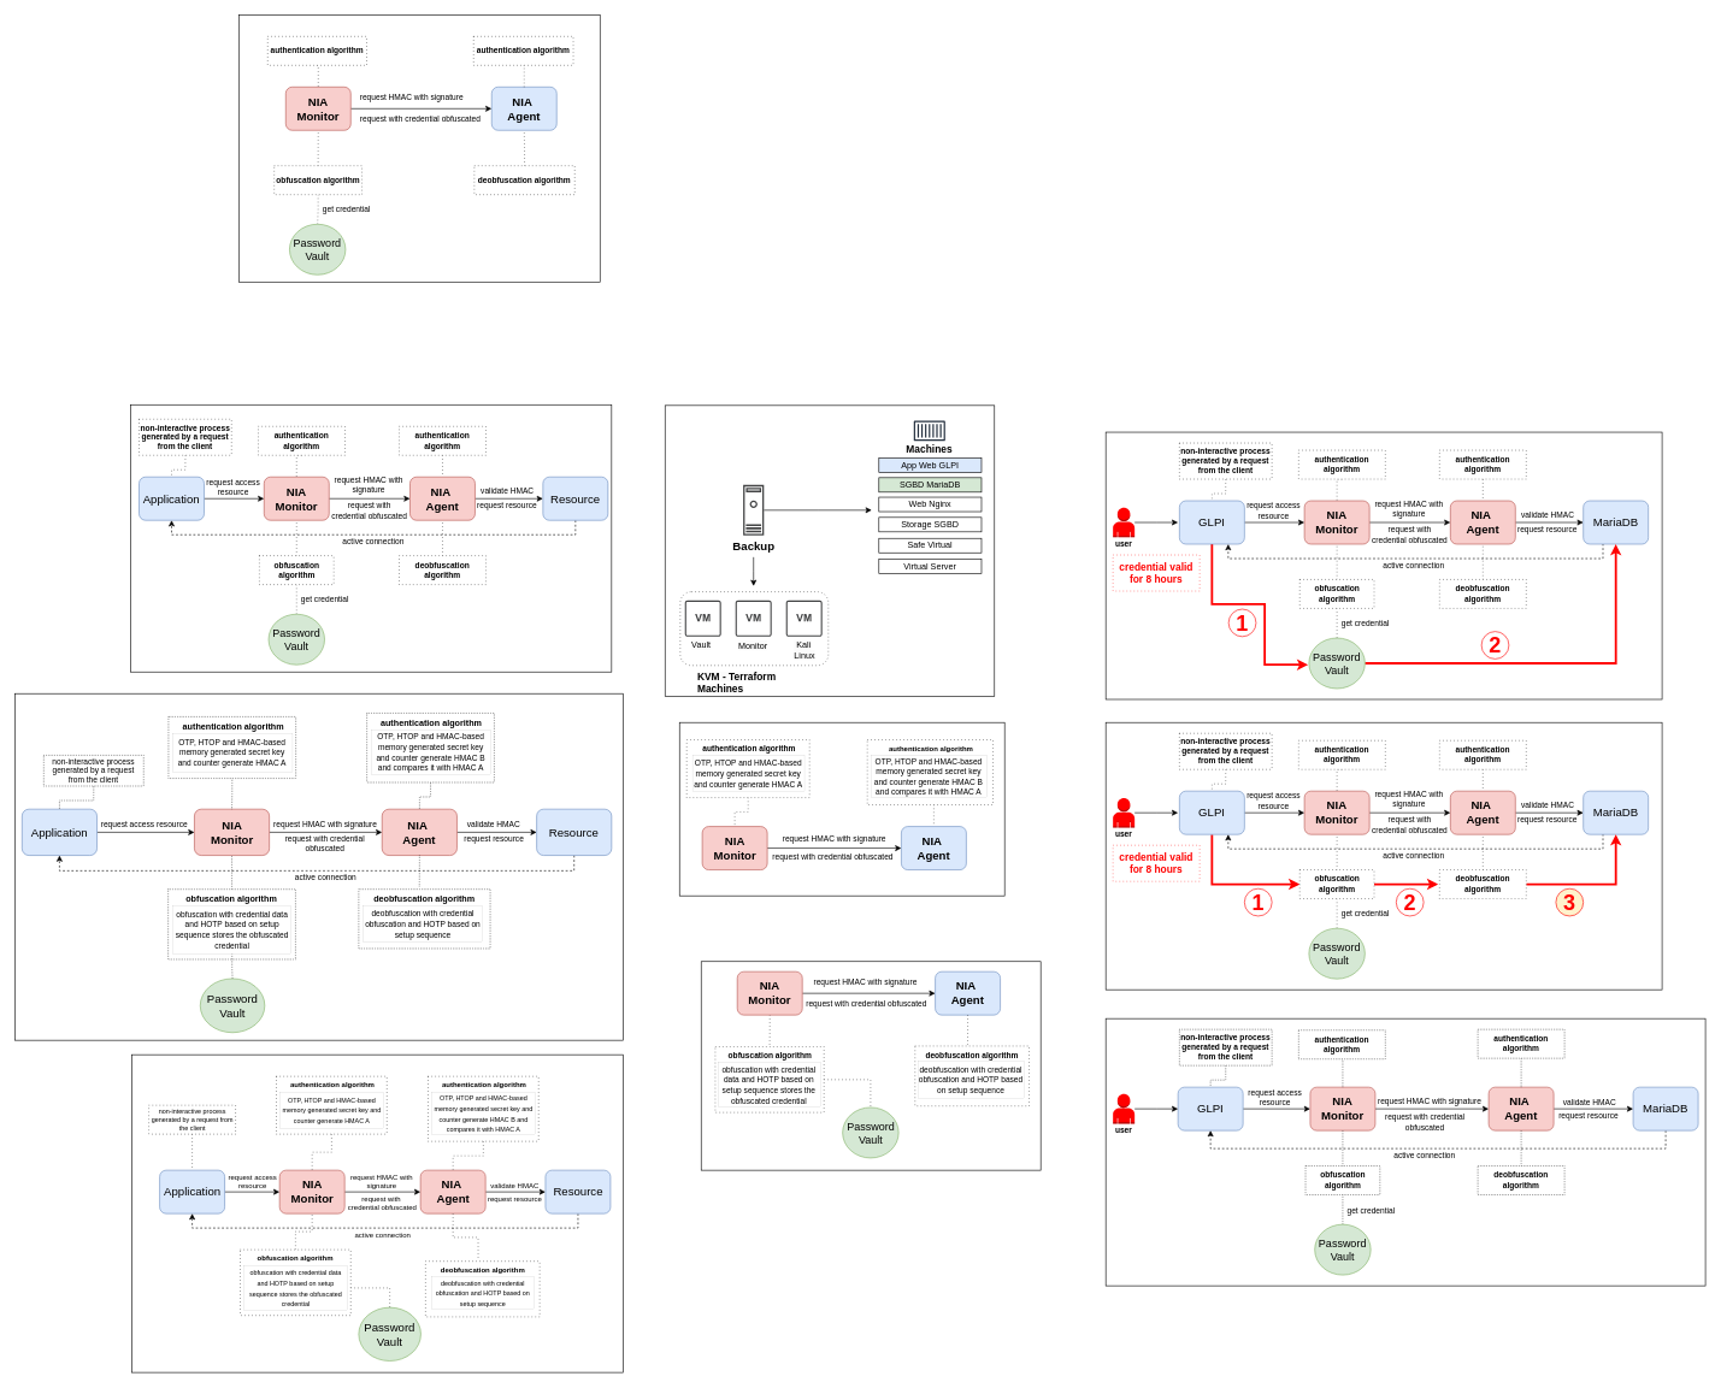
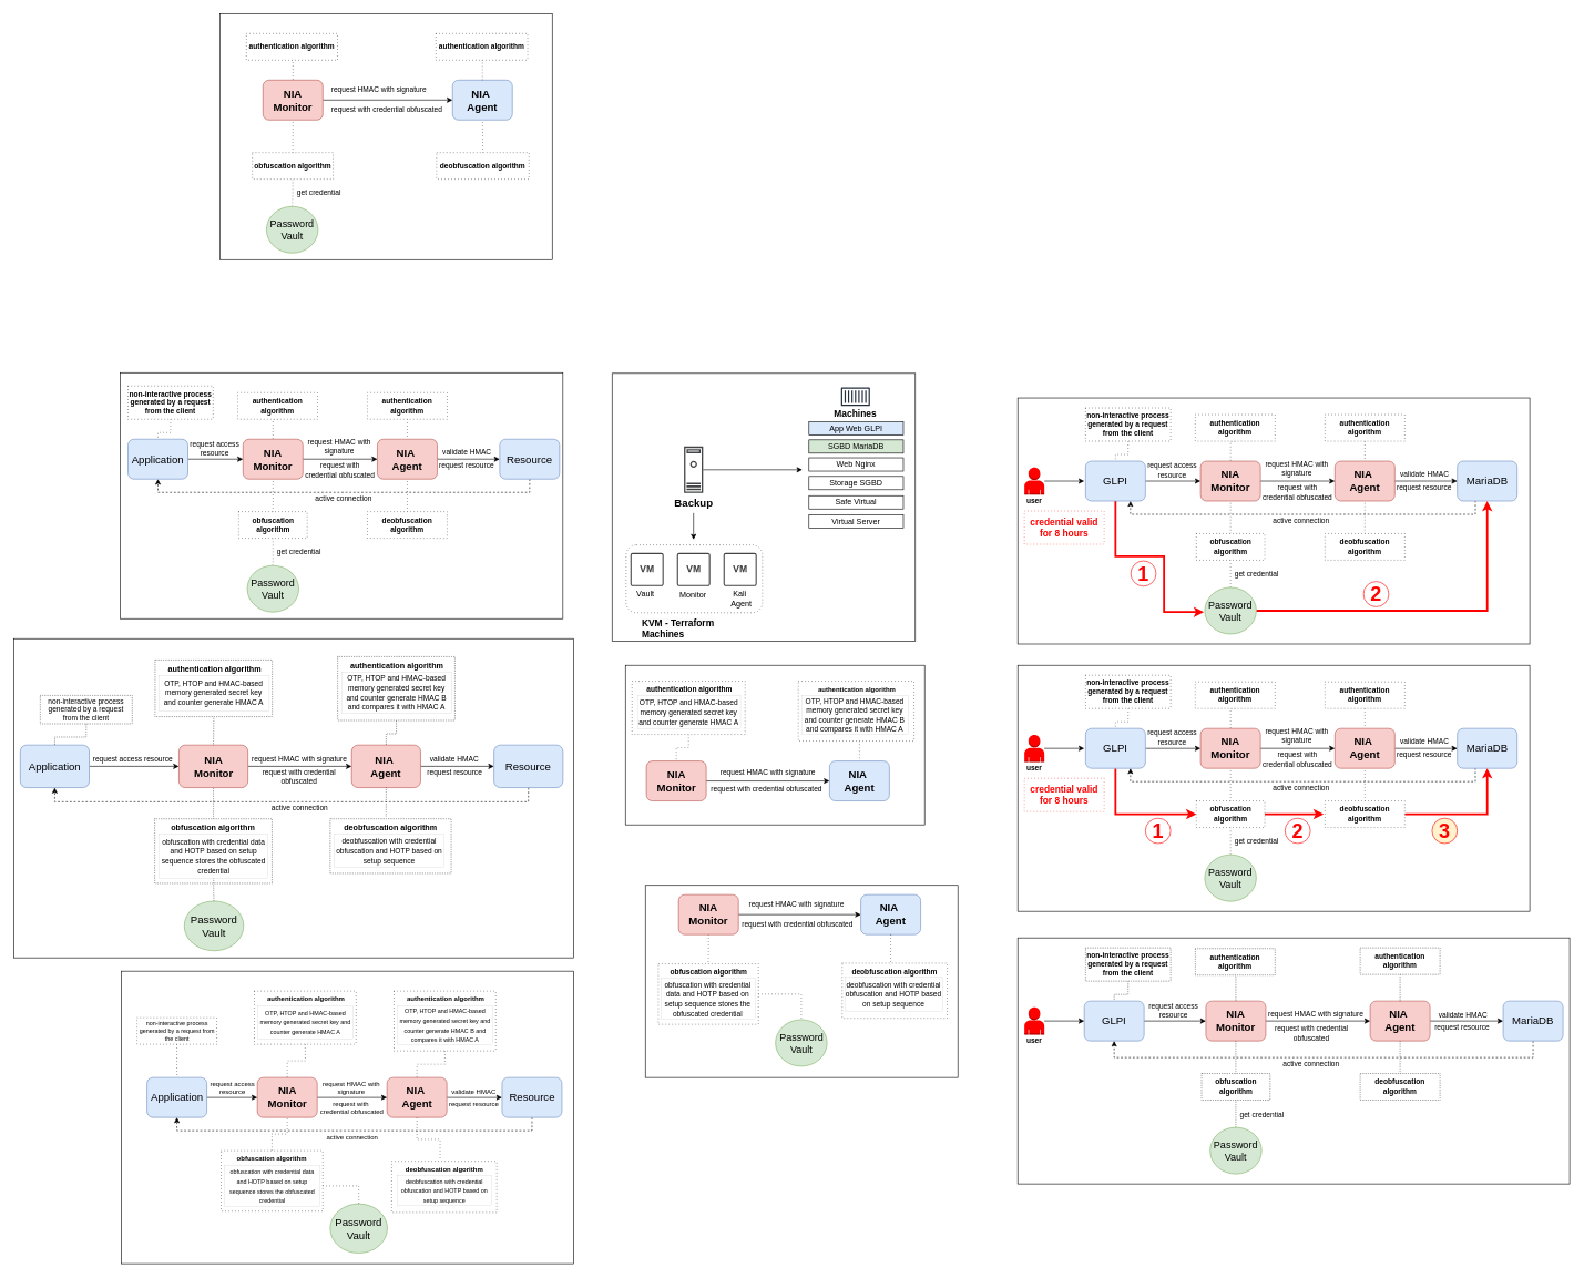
- <mxCell id="25" value="&lt;span style=&quot;color: rgb(0, 0, 0); font-family: Helvetica; font-size: 12px; font-style: normal; font-variant-ligatures: normal; font-variant-caps: normal; font-weight: 400; letter-spacing: normal; orphans: 2; text-align: center; text-indent: 0px; text-transform: none; widows: 2; word-spacing: 0px; -webkit-text-stroke-width: 0px; white-space: normal; background-color: rgb(251, 251, 251); text-decoration-thickness: initial; text-decoration-style: initial; text-decoration-color: initial; float: none; display: inline !important;&quot;&gt;&amp;nbsp;Kali&lt;/span&gt;&lt;div&gt;&lt;span style=&quot;color: rgb(0, 0, 0); font-family: Helvetica; font-size: 12px; font-style: normal; font-variant-ligatures: normal; font-variant-caps: normal; font-weight: 400; letter-spacing: normal; orphans: 2; text-align: center; text-indent: 0px; text-transform: none; widows: 2; word-spacing: 0px; -webkit-text-stroke-width: 0px; white-space: normal; background-color: rgb(251, 251, 251); text-decoration-thickness: initial; text-decoration-style: initial; text-decoration-color: initial; float: none; display: inline !important;&quot;&gt;Linux&lt;/span&gt;&lt;/div&gt;" style="text;whiteSpace=wrap;html=1;" parent="2" vertex="1"><mxGeometry x="176.5" y="318" width="41" height="30" as="geometry" /></mxCell>
+ <mxCell id="25" value="&lt;span style=&quot;color: rgb(0, 0, 0); font-family: Helvetica; font-size: 12px; font-style: normal; font-variant-ligatures: normal; font-variant-caps: normal; font-weight: 400; letter-spacing: normal; orphans: 2; text-align: center; text-indent: 0px; text-transform: none; widows: 2; word-spacing: 0px; -webkit-text-stroke-width: 0px; white-space: normal; background-color: rgb(251, 251, 251); text-decoration-thickness: initial; text-decoration-style: initial; text-decoration-color: initial; float: none; display: inline !important;&quot;&gt;&amp;nbsp;Kali&lt;/span&gt;&lt;div&gt;&lt;span style=&quot;color: rgb(0, 0, 0); font-family: Helvetica; font-size: 12px; font-style: normal; font-variant-ligatures: normal; font-variant-caps: normal; font-weight: 400; letter-spacing: normal; orphans: 2; text-align: center; text-indent: 0px; text-transform: none; widows: 2; word-spacing: 0px; -webkit-text-stroke-width: 0px; white-space: normal; background-color: rgb(251, 251, 251); text-decoration-thickness: initial; text-decoration-style: initial; text-decoration-color: initial; float: none; display: inline !important;&quot;&gt;Agent&lt;/span&gt;&lt;/div&gt;" style="text;whiteSpace=wrap;html=1;" parent="2" vertex="1"><mxGeometry x="176.5" y="318" width="41" height="30" as="geometry" /></mxCell>
